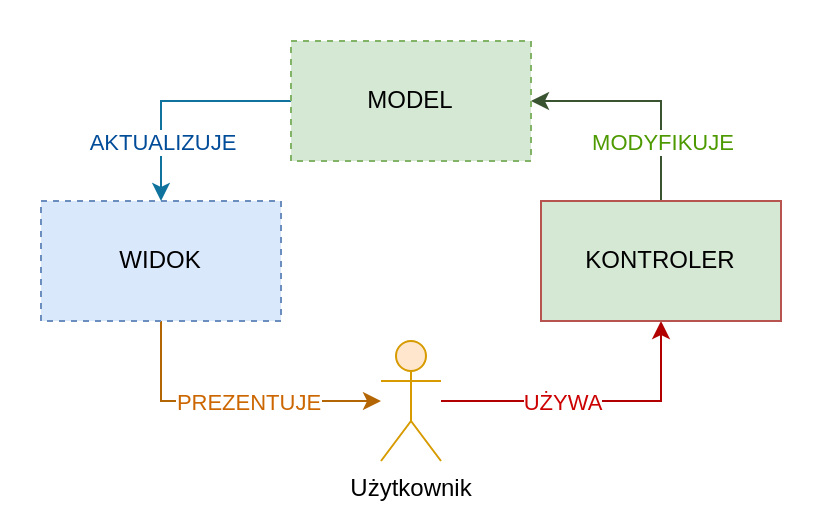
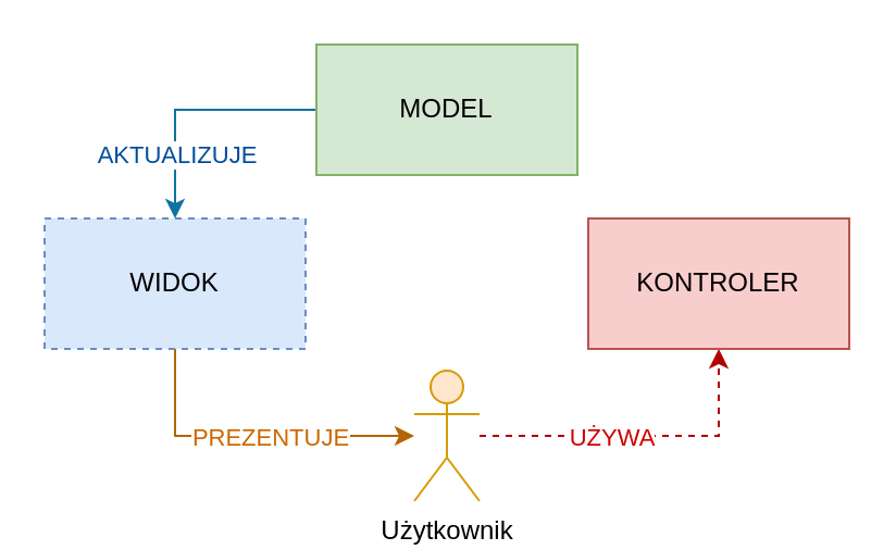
- <mxCell id="13" value="MODEL" style="rounded=0;whiteSpace=wrap;html=1;fillColor=#d5e8d4;strokeColor=#82b366;dashed=1;" vertex="1" parent="1"><mxGeometry x="145" y="20" width="120" height="60" as="geometry" /></mxCell>
+ <mxCell id="13" value="MODEL" style="rounded=0;whiteSpace=wrap;html=1;fillColor=#d5e8d4;strokeColor=#82b366;" vertex="1" parent="1"><mxGeometry x="145" y="20" width="120" height="60" as="geometry" /></mxCell>
- <mxCell id="5" style="edgeStyle=orthogonalEdgeStyle;rounded=0;orthogonalLoop=1;jettySize=auto;html=1;entryX=1;entryY=0.5;entryDx=0;entryDy=0;fillColor=#6d8764;strokeColor=#3A5431;" edge="1" parent="1" source="7" target="13"><mxGeometry relative="1" as="geometry"><Array as="points"><mxPoint x="330" y="50" /></Array></mxGeometry></mxCell>
- <mxCell id="6" value="MODYFIKUJE" style="edgeLabel;html=1;align=center;verticalAlign=middle;resizable=0;points=[];fontColor=#4D9900;" vertex="1" connectable="0" parent="5"><mxGeometry x="0.165" y="-1" relative="1" as="geometry"><mxPoint x="17" y="21" as="offset" /></mxGeometry></mxCell>
- <mxCell id="7" value="KONTROLER" style="rounded=0;whiteSpace=wrap;html=1;fillColor=#d5e8d4;strokeColor=#b85450;" vertex="1" parent="1"><mxGeometry x="270" y="100" width="120" height="60" as="geometry" /></mxCell>
+ <mxCell id="7" value="KONTROLER" style="rounded=0;whiteSpace=wrap;html=1;fillColor=#f8cecc;strokeColor=#b85450;" vertex="1" parent="1"><mxGeometry x="270" y="100" width="120" height="60" as="geometry" /></mxCell>
- <mxCell id="2" style="edgeStyle=orthogonalEdgeStyle;rounded=0;orthogonalLoop=1;jettySize=auto;html=1;entryX=0.5;entryY=1;entryDx=0;entryDy=0;fillColor=#e51400;strokeColor=#B20000;" edge="1" parent="1" source="4" target="7"><mxGeometry relative="1" as="geometry" /></mxCell>
+ <mxCell id="2" style="edgeStyle=orthogonalEdgeStyle;rounded=0;orthogonalLoop=1;jettySize=auto;html=1;entryX=0.5;entryY=1;entryDx=0;entryDy=0;fillColor=#e51400;strokeColor=#B20000;dashed=1;" edge="1" parent="1" source="4" target="7"><mxGeometry relative="1" as="geometry" /></mxCell>
